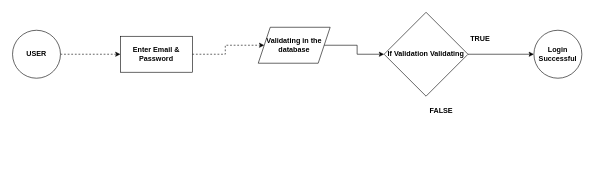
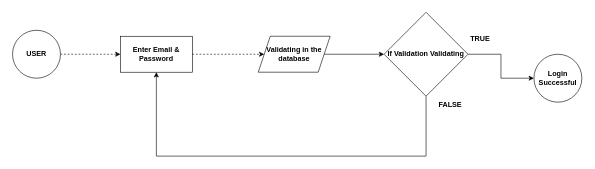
- <mxCell id="7" value="&lt;b&gt;Validating in the database&lt;/b&gt;" style="shape=parallelogram;perimeter=parallelogramPerimeter;whiteSpace=wrap;html=1;fixedSize=1;" vertex="1" parent="1"><mxGeometry x="430" y="45" width="120" height="60" as="geometry" /></mxCell>
+ <mxCell id="7" value="&lt;b&gt;Validating in the database&lt;/b&gt;" style="shape=parallelogram;perimeter=parallelogramPerimeter;whiteSpace=wrap;html=1;fixedSize=1;" vertex="1" parent="1"><mxGeometry x="430" y="60" width="120" height="60" as="geometry" /></mxCell>
- <mxCell id="11" value="&lt;b&gt;Login Successful&lt;/b&gt;" style="ellipse;whiteSpace=wrap;html=1;aspect=fixed;" vertex="1" parent="1"><mxGeometry x="890" y="50" width="80" height="80" as="geometry" /></mxCell>
+ <mxCell id="11" value="&lt;b&gt;Login Successful&lt;/b&gt;" style="ellipse;whiteSpace=wrap;html=1;aspect=fixed;" vertex="1" parent="1"><mxGeometry x="890" y="90" width="80" height="80" as="geometry" /></mxCell>
- <mxCell id="13" value="&lt;b&gt;FALSE&lt;/b&gt;" style="text;html=1;align=center;verticalAlign=middle;resizable=0;points=[];autosize=1;strokeColor=none;fillColor=none;" vertex="1" parent="1"><mxGeometry x="705" y="170" width="60" height="30" as="geometry" /></mxCell>
+ <mxCell id="13" value="&lt;b&gt;FALSE&lt;/b&gt;" style="text;html=1;align=center;verticalAlign=middle;resizable=0;points=[];autosize=1;strokeColor=none;fillColor=none;" vertex="1" parent="1"><mxGeometry x="720" y="160" width="60" height="30" as="geometry" /></mxCell>
+ <mxCell id="9" style="edgeStyle=orthogonalEdgeStyle;rounded=0;orthogonalLoop=1;jettySize=auto;html=1;entryX=0.5;entryY=1;entryDx=0;entryDy=0;" edge="1" parent="1" source="10" target="5"><mxGeometry relative="1" as="geometry"><Array as="points"><mxPoint x="710" y="260" /><mxPoint x="260" y="260" /></Array></mxGeometry></mxCell>
